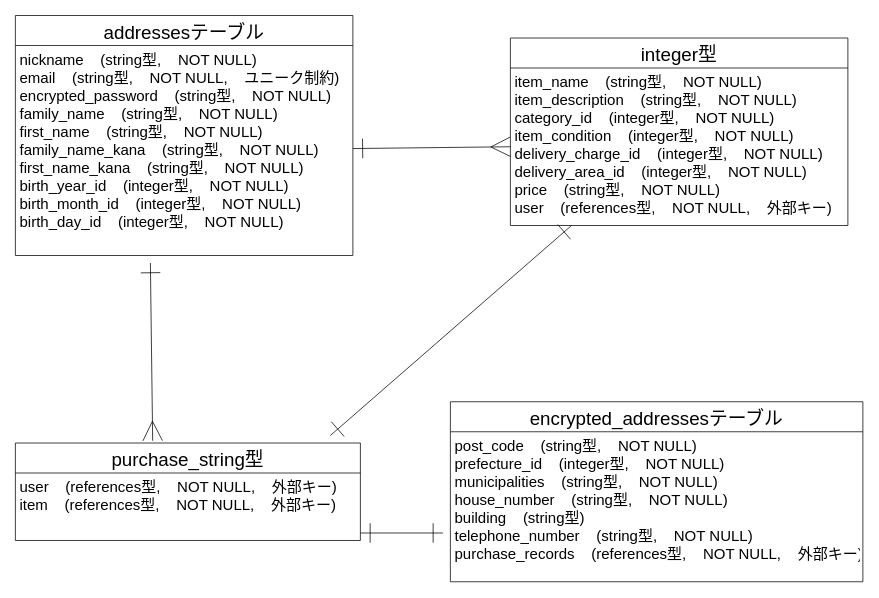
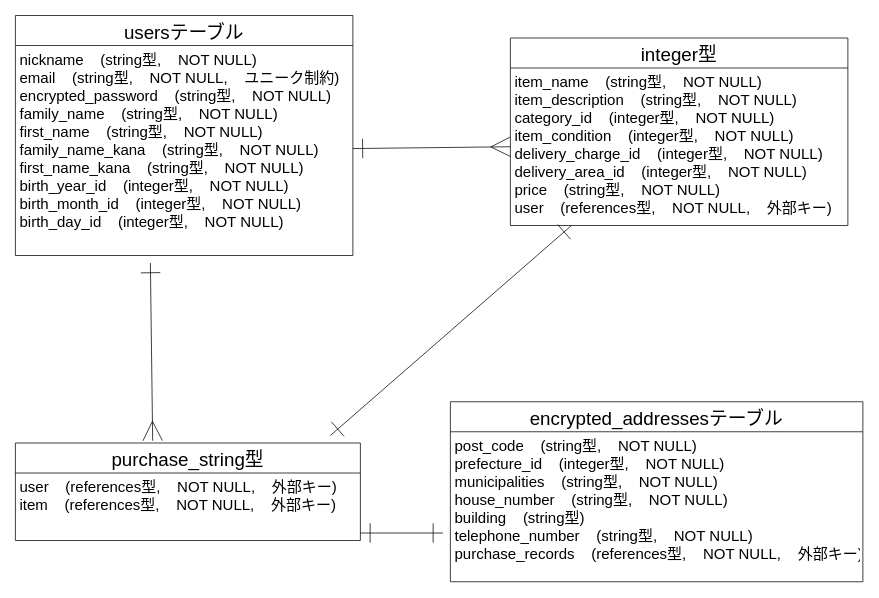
- <mxCell id="2" value="addressesテーブル" style="swimlane;fontStyle=0;childLayout=stackLayout;horizontal=1;startSize=40;horizontalStack=0;resizeParent=1;resizeParentMax=0;resizeLast=0;collapsible=1;marginBottom=0;align=center;fontSize=25;" vertex="1" parent="1"><mxGeometry width="450" height="320" as="geometry" x="20" y="20" /></mxCell>
+ <mxCell id="2" value="usersテーブル" style="swimlane;fontStyle=0;childLayout=stackLayout;horizontal=1;startSize=40;horizontalStack=0;resizeParent=1;resizeParentMax=0;resizeLast=0;collapsible=1;marginBottom=0;align=center;fontSize=25;" vertex="1" parent="1"><mxGeometry width="450" height="320" as="geometry" x="20" y="20" /></mxCell>
